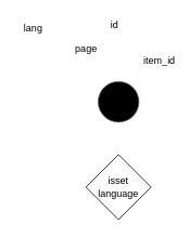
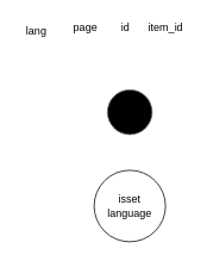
- <mxCell id="3" value="page" style="text;html=1;align=center;verticalAlign=middle;resizable=0;points=[];autosize=1;" parent="1" vertex="1"><mxGeometry x="85" y="50" width="40" height="20" as="geometry" /></mxCell>
+ <mxCell id="3" value="page" style="text;html=1;align=center;verticalAlign=middle;resizable=0;points=[];autosize=1;" parent="1" vertex="1"><mxGeometry x="75" y="20" width="40" height="20" as="geometry" /></mxCell>
- <mxCell id="6" value="item_id" style="text;html=1;align=center;verticalAlign=middle;resizable=0;points=[];autosize=1;" parent="1" vertex="1"><mxGeometry x="170" y="65" width="50" height="20" as="geometry" /></mxCell>
+ <mxCell id="6" value="item_id" style="text;html=1;align=center;verticalAlign=middle;resizable=0;points=[];autosize=1;" parent="1" vertex="1"><mxGeometry x="160" y="20" width="50" height="20" as="geometry" /></mxCell>
- <mxCell id="7" value="isset &lt;br&gt;language" style="rhombus;whiteSpace=wrap;html=1;fillColor=#FFFFFF;" vertex="1" parent="1"><mxGeometry x="105" y="190" width="80" height="80" as="geometry" /></mxCell>
+ <mxCell id="7" value="isset &lt;br&gt;language" style="ellipse;whiteSpace=wrap;html=1;fillColor=#FFFFFF;" vertex="1" parent="1"><mxGeometry x="105" y="190" width="80" height="80" as="geometry" /></mxCell>
